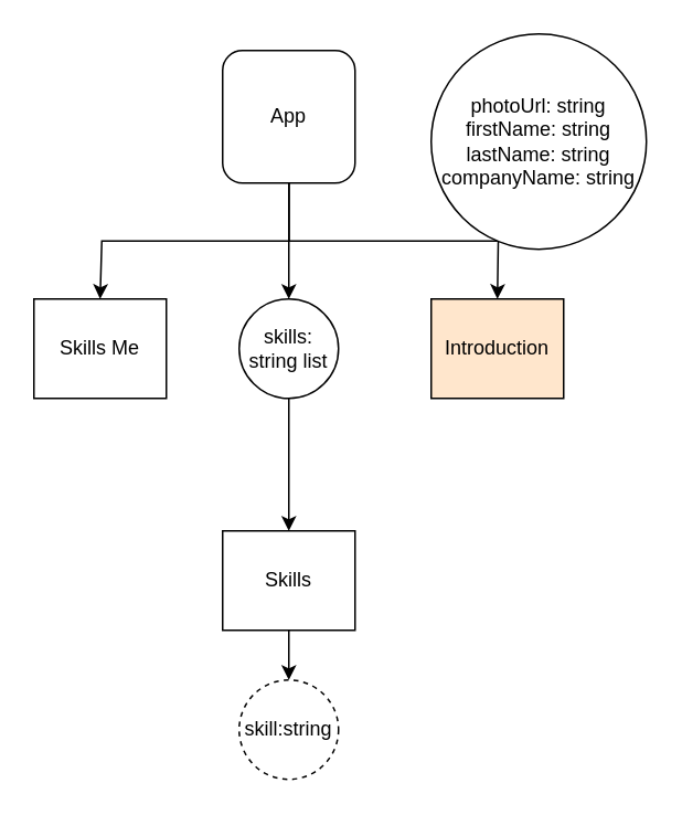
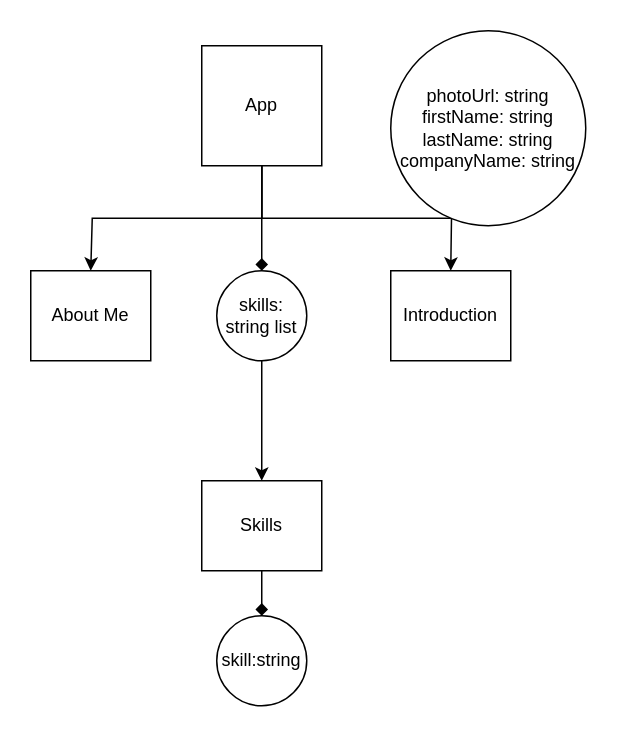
- <mxCell id="5" value="App" style="whiteSpace=wrap;html=1;aspect=fixed;rounded=1;" vertex="1" parent="1"><mxGeometry x="134" y="30" width="80" height="80" as="geometry" /></mxCell>
+ <mxCell id="5" value="App" style="whiteSpace=wrap;html=1;aspect=fixed;" vertex="1" parent="1"><mxGeometry x="134" y="30" width="80" height="80" as="geometry" /></mxCell>
- <mxCell id="9" value="" style="edgeStyle=orthogonalEdgeStyle;rounded=0;orthogonalLoop=1;jettySize=auto;html=1;exitX=0.5;exitY=1;exitDx=0;exitDy=0;" edge="1" parent="1" source="5" target="10"><mxGeometry relative="1" as="geometry"><mxPoint x="174" y="320" as="targetPoint" /><mxPoint x="174" y="110" as="sourcePoint" /></mxGeometry></mxCell>
+ <mxCell id="9" value="" style="edgeStyle=orthogonalEdgeStyle;rounded=0;orthogonalLoop=1;jettySize=auto;html=1;exitX=0.5;exitY=1;exitDx=0;exitDy=0;endArrow=diamond;" edge="1" parent="1" source="5" target="10"><mxGeometry relative="1" as="geometry"><mxPoint x="174" y="320" as="targetPoint" /><mxPoint x="174" y="110" as="sourcePoint" /></mxGeometry></mxCell>
- <mxCell id="6" value="Skills Me" style="whiteSpace=wrap;html=1;" vertex="1" parent="1"><mxGeometry x="20" y="180" width="80" height="60" as="geometry" /></mxCell>
+ <mxCell id="6" value="About Me" style="whiteSpace=wrap;html=1;" vertex="1" parent="1"><mxGeometry x="20" y="180" width="80" height="60" as="geometry" /></mxCell>
- <mxCell id="8" value="Introduction" style="whiteSpace=wrap;html=1;fillColor=#ffe6cc;" vertex="1" parent="1"><mxGeometry x="260" y="180" width="80" height="60" as="geometry" /></mxCell>
+ <mxCell id="8" value="Introduction" style="whiteSpace=wrap;html=1;" vertex="1" parent="1"><mxGeometry x="260" y="180" width="80" height="60" as="geometry" /></mxCell>
- <mxCell id="11" value="" style="edgeStyle=orthogonalEdgeStyle;rounded=0;orthogonalLoop=1;jettySize=auto;html=1;exitX=0.5;exitY=1;exitDx=0;exitDy=0;entryX=0.5;entryY=0;entryDx=0;entryDy=0;" edge="1" parent="1" source="7" target="12"><mxGeometry relative="1" as="geometry"><mxPoint x="174" y="380" as="sourcePoint" /><mxPoint x="174" y="490" as="targetPoint" /></mxGeometry></mxCell>
+ <mxCell id="11" value="" style="edgeStyle=orthogonalEdgeStyle;rounded=0;orthogonalLoop=1;jettySize=auto;html=1;exitX=0.5;exitY=1;exitDx=0;exitDy=0;entryX=0.5;entryY=0;entryDx=0;entryDy=0;endArrow=diamond;" edge="1" parent="1" source="7" target="12"><mxGeometry relative="1" as="geometry"><mxPoint x="174" y="380" as="sourcePoint" /><mxPoint x="174" y="490" as="targetPoint" /></mxGeometry></mxCell>
- <mxCell id="12" value="skill:string" style="ellipse;whiteSpace=wrap;html=1;aspect=fixed;dashed=1;" vertex="1" parent="1"><mxGeometry x="144" y="410" width="60" height="60" as="geometry" /></mxCell>
+ <mxCell id="12" value="skill:string" style="ellipse;whiteSpace=wrap;html=1;aspect=fixed;" vertex="1" parent="1"><mxGeometry x="144" y="410" width="60" height="60" as="geometry" /></mxCell>
